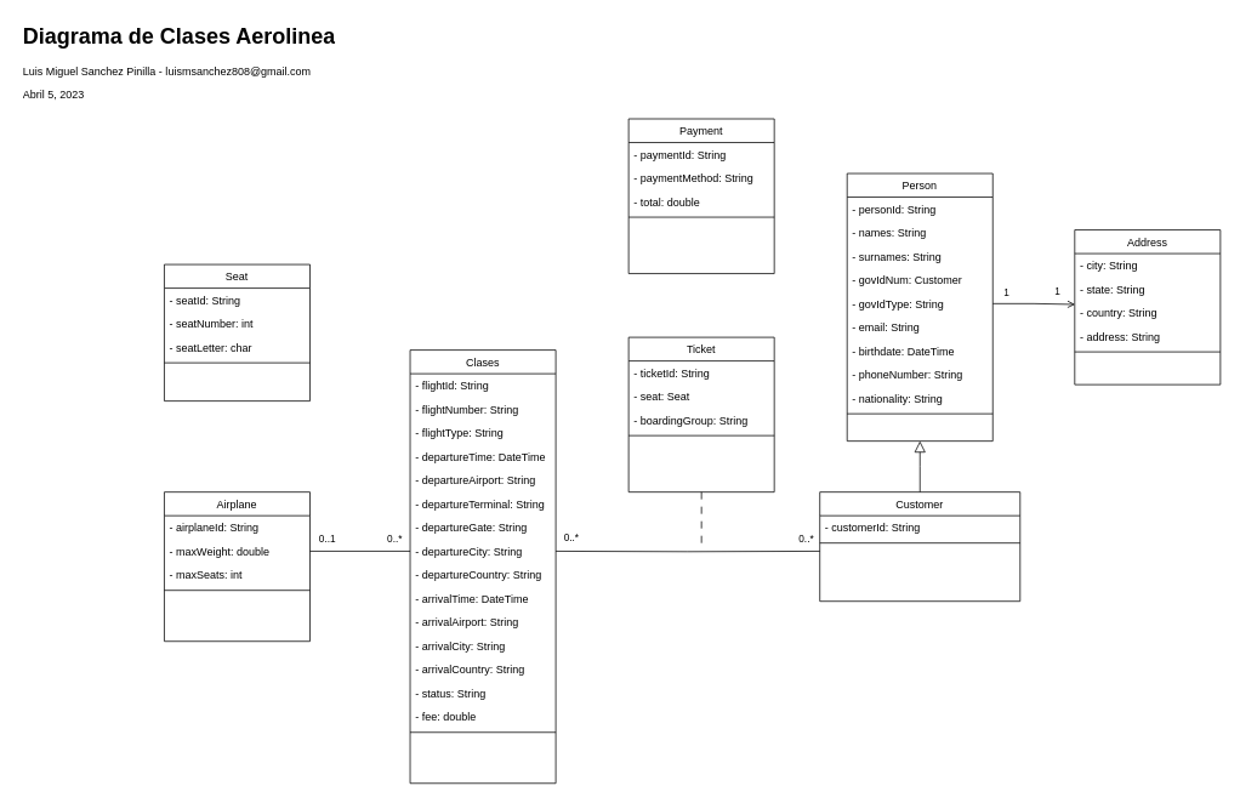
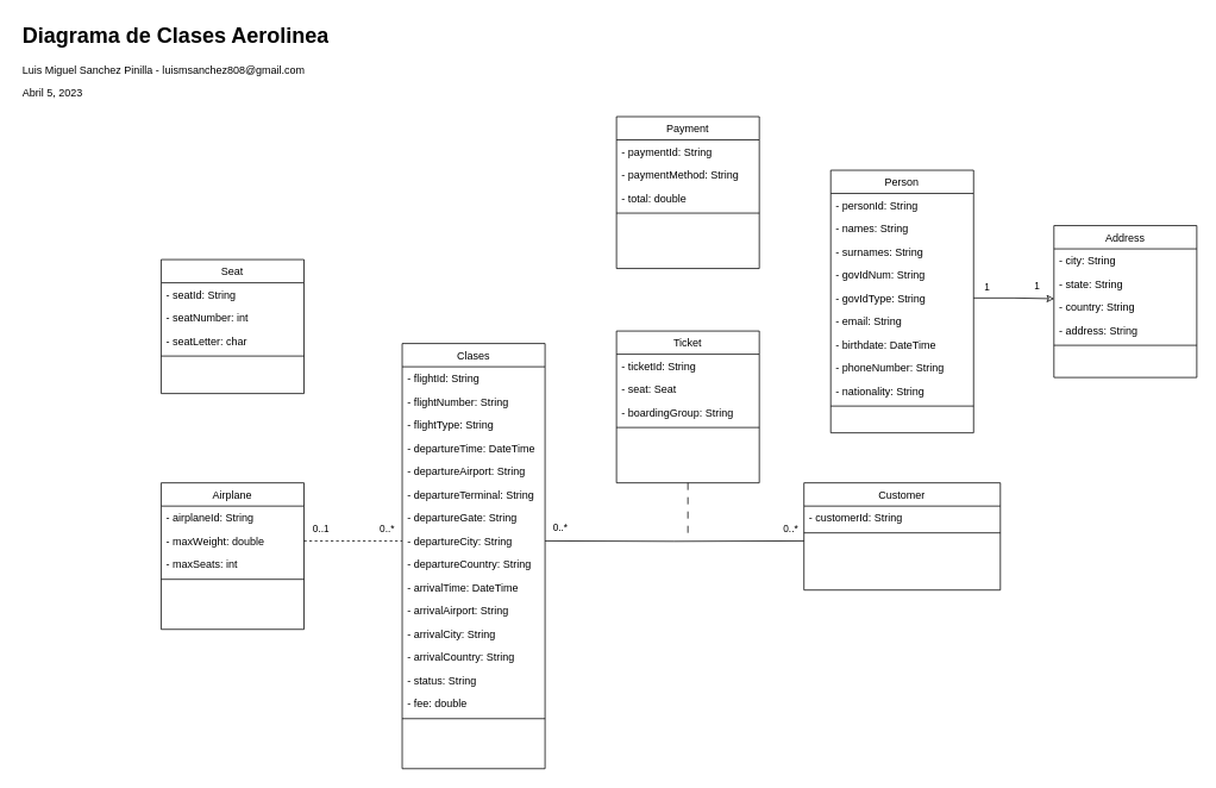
- <mxCell id="43" value="- govIdNum: Customer" style="text;align=left;verticalAlign=top;spacingLeft=4;spacingRight=4;overflow=hidden;rotatable=0;points=[[0,0.5],[1,0.5]];portConstraint=eastwest;rounded=0;shadow=0;html=0;" vertex="1" parent="39"><mxGeometry y="104" width="160" height="26" as="geometry" /></mxCell>
+ <mxCell id="43" value="- govIdNum: String" style="text;align=left;verticalAlign=top;spacingLeft=4;spacingRight=4;overflow=hidden;rotatable=0;points=[[0,0.5],[1,0.5]];portConstraint=eastwest;rounded=0;shadow=0;html=0;" vertex="1" parent="39"><mxGeometry y="104" width="160" height="26" as="geometry" /></mxCell>
- <mxCell id="67" style="edgeStyle=orthogonalEdgeStyle;rounded=0;orthogonalLoop=1;jettySize=auto;html=1;exitX=1;exitY=0.5;exitDx=0;exitDy=0;entryX=0.002;entryY=0.149;entryDx=0;entryDy=0;entryPerimeter=0;endArrow=open;endFill=0;" edge="1" parent="1" source="44" target="64"><mxGeometry relative="1" as="geometry" /></mxCell>
+ <mxCell id="67" style="edgeStyle=orthogonalEdgeStyle;rounded=0;orthogonalLoop=1;jettySize=auto;html=1;exitX=1;exitY=0.5;exitDx=0;exitDy=0;entryX=0.002;entryY=0.149;entryDx=0;entryDy=0;entryPerimeter=0;endArrow=classic;endFill=0;" edge="1" parent="1" source="44" target="64"><mxGeometry relative="1" as="geometry" /></mxCell>
- <mxCell id="5" value="" style="endArrow=block;endSize=10;endFill=0;shadow=0;strokeWidth=1;rounded=0;edgeStyle=elbowEdgeStyle;elbow=vertical;entryX=0.5;entryY=1;entryDx=0;entryDy=0;exitX=0.5;exitY=0;exitDx=0;exitDy=0;" edge="1" parent="1" source="2" target="39"><mxGeometry width="160" relative="1" as="geometry"><mxPoint x="90" y="353" as="sourcePoint" /><mxPoint x="260" y="250" as="targetPoint" /></mxGeometry></mxCell>
- <mxCell id="53" style="edgeStyle=orthogonalEdgeStyle;rounded=0;orthogonalLoop=1;jettySize=auto;html=1;exitX=1;exitY=0.5;exitDx=0;exitDy=0;entryX=0;entryY=0.5;entryDx=0;entryDy=0;endArrow=none;endFill=0;" edge="1" parent="1" source="31" target="14"><mxGeometry relative="1" as="geometry" /></mxCell>
+ <mxCell id="53" style="edgeStyle=orthogonalEdgeStyle;rounded=0;orthogonalLoop=1;jettySize=auto;html=1;exitX=1;exitY=0.5;exitDx=0;exitDy=0;entryX=0;entryY=0.5;entryDx=0;entryDy=0;endArrow=none;endFill=0;dashed=1;" edge="1" parent="1" source="31" target="14"><mxGeometry relative="1" as="geometry" /></mxCell>
